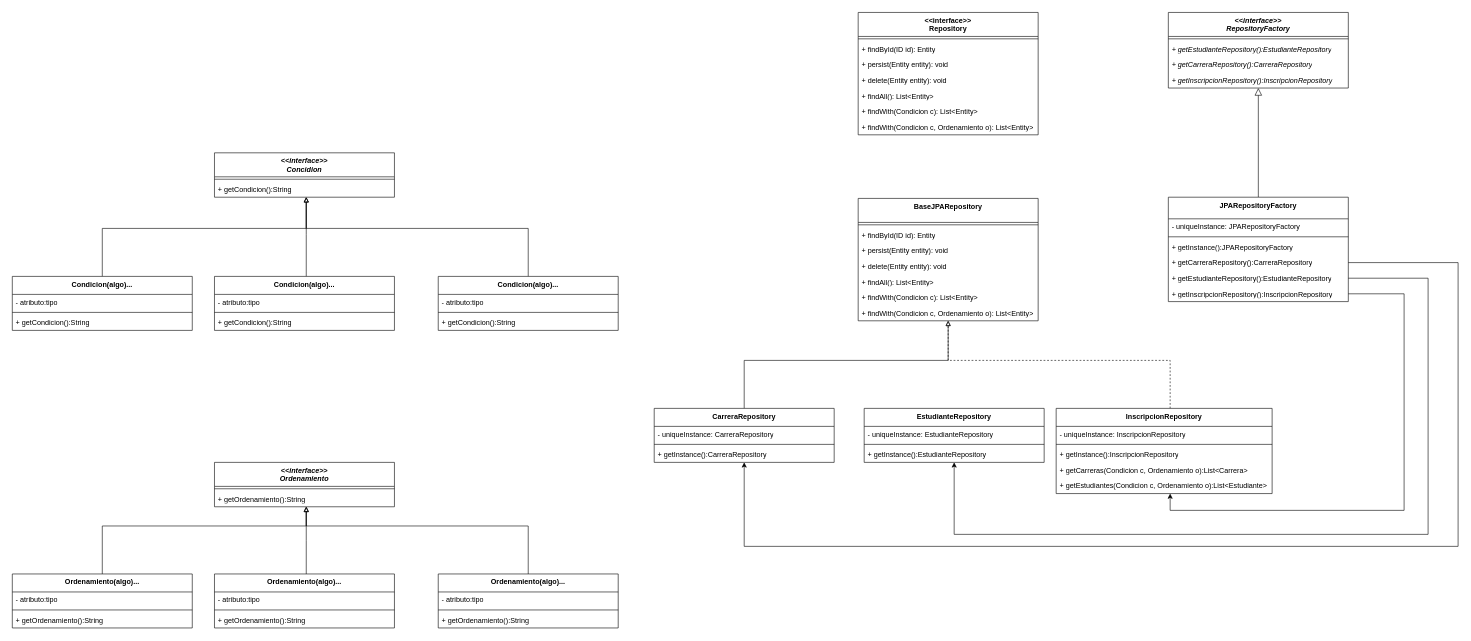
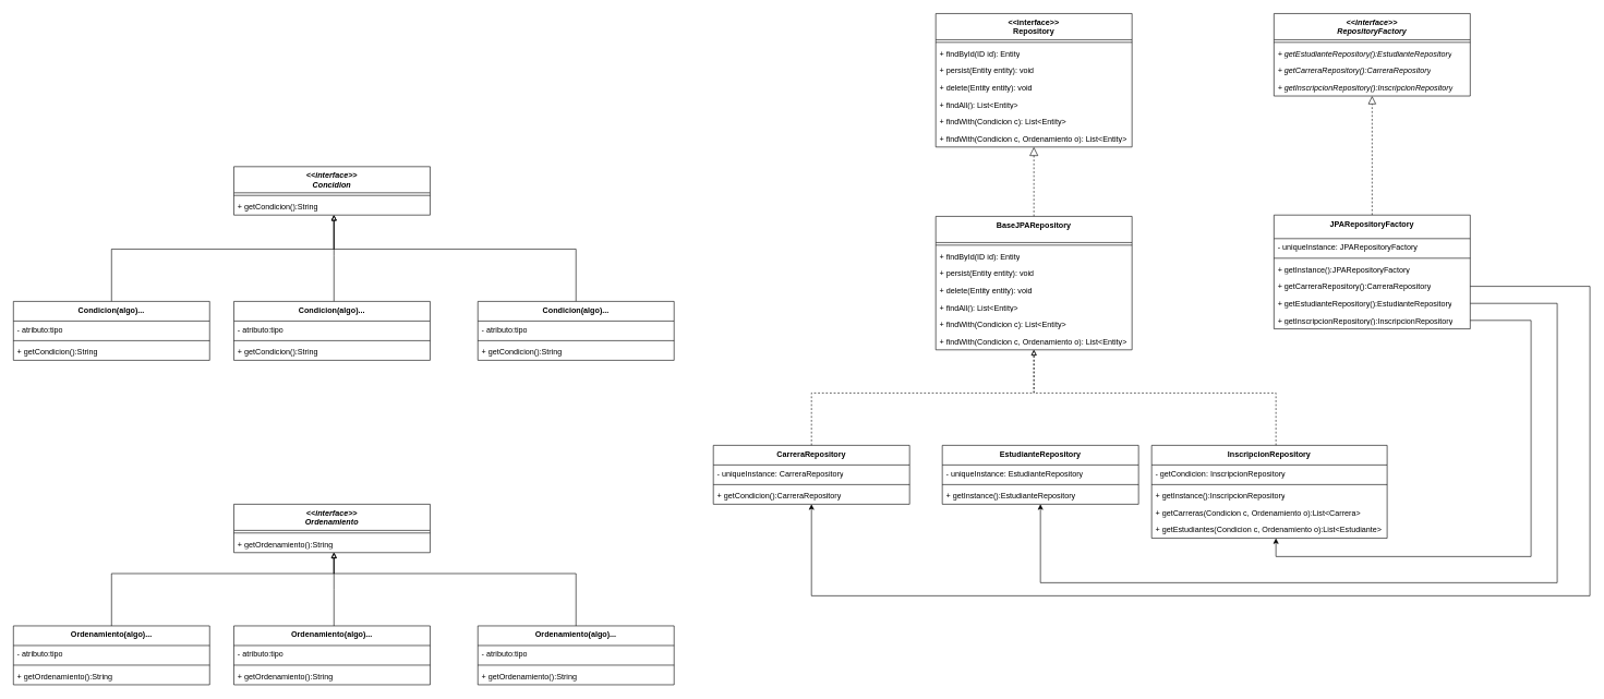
- <mxCell id="24" style="edgeStyle=orthogonalEdgeStyle;rounded=0;orthogonalLoop=1;jettySize=auto;html=1;endArrow=block;endFill=0;dashed=0;endSize=10;" edge="1" parent="1" source="25" target="19"><mxGeometry relative="1" as="geometry" /></mxCell>
+ <mxCell id="24" style="edgeStyle=orthogonalEdgeStyle;rounded=0;orthogonalLoop=1;jettySize=auto;html=1;endArrow=block;endFill=0;dashed=1;endSize=10;" edge="1" parent="1" source="25" target="19"><mxGeometry relative="1" as="geometry" /></mxCell>
+ <mxCell id="10" style="edgeStyle=orthogonalEdgeStyle;rounded=0;orthogonalLoop=1;jettySize=auto;html=1;endArrow=block;endFill=0;dashed=1;endSize=11;" edge="1" parent="1" source="11" target="2"><mxGeometry relative="1" as="geometry" /></mxCell>
- <mxCell id="32" style="edgeStyle=orthogonalEdgeStyle;rounded=0;orthogonalLoop=1;jettySize=auto;html=1;endArrow=block;endFill=0;" edge="1" parent="1" source="33" target="11"><mxGeometry relative="1" as="geometry"><Array as="points"><mxPoint x="1240" y="600" /><mxPoint x="1580" y="600" /></Array></mxGeometry></mxCell>
+ <mxCell id="32" style="edgeStyle=orthogonalEdgeStyle;rounded=0;orthogonalLoop=1;jettySize=auto;html=1;endArrow=block;endFill=0;dashed=1;" edge="1" parent="1" source="33" target="11"><mxGeometry relative="1" as="geometry"><Array as="points"><mxPoint x="1240" y="600" /><mxPoint x="1580" y="600" /></Array></mxGeometry></mxCell>
- <mxCell id="43" value="- uniqueInstance: InscripcionRepository" style="text;strokeColor=none;fillColor=none;align=left;verticalAlign=top;spacingLeft=4;spacingRight=4;overflow=hidden;rotatable=0;points=[[0,0.5],[1,0.5]];portConstraint=eastwest;whiteSpace=wrap;html=1;" vertex="1" parent="42"><mxGeometry y="30" width="360" height="26" as="geometry" /></mxCell>
+ <mxCell id="43" value="- getCondicion: InscripcionRepository" style="text;strokeColor=none;fillColor=none;align=left;verticalAlign=top;spacingLeft=4;spacingRight=4;overflow=hidden;rotatable=0;points=[[0,0.5],[1,0.5]];portConstraint=eastwest;whiteSpace=wrap;html=1;" vertex="1" parent="42"><mxGeometry y="30" width="360" height="26" as="geometry" /></mxCell>
- <mxCell id="36" value="+ getInstance():CarreraRepository" style="text;strokeColor=none;fillColor=none;align=left;verticalAlign=top;spacingLeft=4;spacingRight=4;overflow=hidden;rotatable=0;points=[[0,0.5],[1,0.5]];portConstraint=eastwest;whiteSpace=wrap;html=1;" vertex="1" parent="33"><mxGeometry y="64" width="300" height="26" as="geometry" /></mxCell>
+ <mxCell id="36" value="+ getCondicion():CarreraRepository" style="text;strokeColor=none;fillColor=none;align=left;verticalAlign=top;spacingLeft=4;spacingRight=4;overflow=hidden;rotatable=0;points=[[0,0.5],[1,0.5]];portConstraint=eastwest;whiteSpace=wrap;html=1;" vertex="1" parent="33"><mxGeometry y="64" width="300" height="26" as="geometry" /></mxCell>
